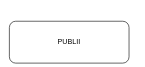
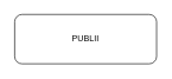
- <mxCell id="2" value="PUBLII" style="rounded=1;whiteSpace=wrap;html=1;" vertex="1" parent="1"><mxGeometry x="15" y="35" width="200" height="70" as="geometry" /></mxCell>
+ <mxCell id="2" value="PUBLII" style="rounded=1;whiteSpace=wrap;html=1;" vertex="1" parent="1"><mxGeometry x="20" y="20" width="200" height="70" as="geometry" /></mxCell>
